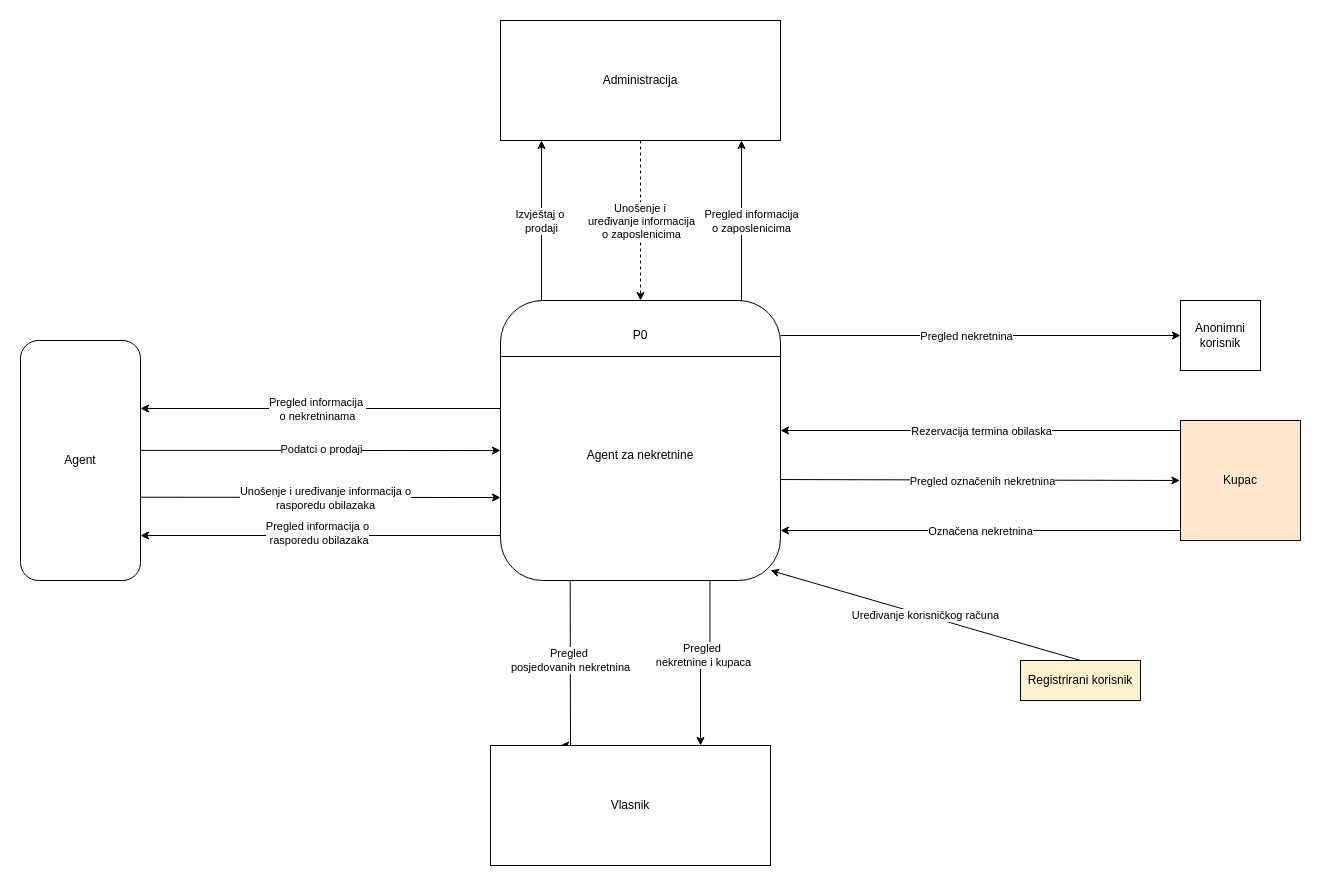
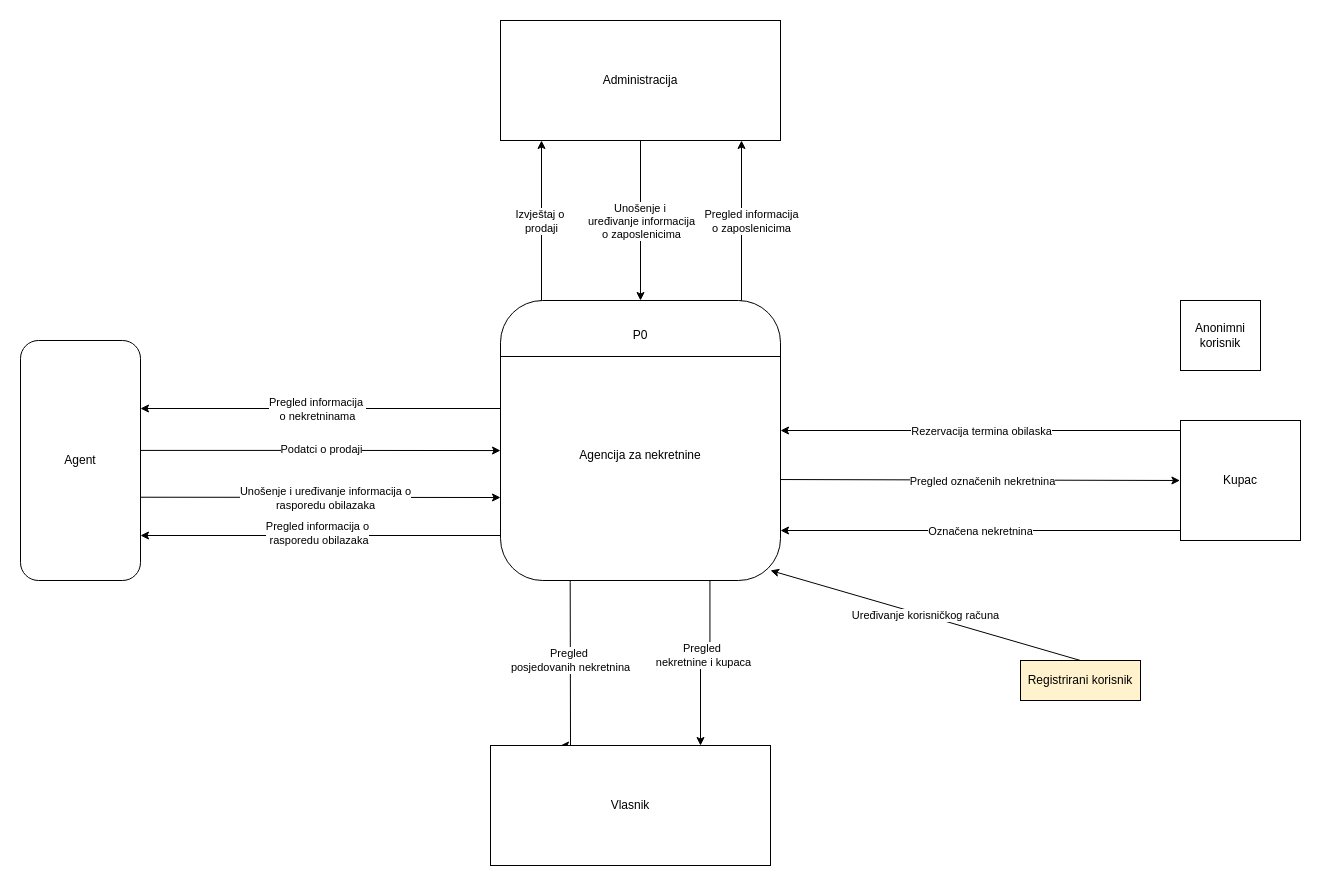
- <mxCell id="6" style="edgeStyle=orthogonalEdgeStyle;rounded=0;orthogonalLoop=1;jettySize=auto;html=1;entryX=0.5;entryY=0;entryDx=0;entryDy=0;exitX=0.5;exitY=1;exitDx=0;exitDy=0;exitPerimeter=0;dashed=1;" edge="1" parent="1" source="29" target="5"><mxGeometry relative="1" as="geometry"><mxPoint x="639.75" y="160" as="sourcePoint" /><mxPoint x="639.5" y="270" as="targetPoint" /><Array as="points" /></mxGeometry></mxCell>
+ <mxCell id="6" style="edgeStyle=orthogonalEdgeStyle;rounded=0;orthogonalLoop=1;jettySize=auto;html=1;entryX=0.5;entryY=0;entryDx=0;entryDy=0;exitX=0.5;exitY=1;exitDx=0;exitDy=0;exitPerimeter=0;" edge="1" parent="1" source="29" target="5"><mxGeometry relative="1" as="geometry"><mxPoint x="639.75" y="160" as="sourcePoint" /><mxPoint x="639.5" y="270" as="targetPoint" /><Array as="points" /></mxGeometry></mxCell>
- <mxCell id="18" style="edgeStyle=elbowEdgeStyle;rounded=0;orthogonalLoop=1;jettySize=auto;html=1;entryX=0;entryY=0.5;entryDx=0;entryDy=0;elbow=vertical;exitX=1;exitY=0.5;exitDx=0;exitDy=0;" edge="1" parent="1" source="5" target="28"><mxGeometry relative="1" as="geometry"><mxPoint x="1145" y="340" as="targetPoint" /><mxPoint x="785" y="340" as="sourcePoint" /></mxGeometry></mxCell>
- <mxCell id="19" value="Pregled nekretnina" style="edgeLabel;html=1;align=center;verticalAlign=middle;resizable=0;points=[];" vertex="1" connectable="0" parent="18"><mxGeometry x="-0.219" y="-3" relative="1" as="geometry"><mxPoint x="29" y="-3" as="offset" /></mxGeometry></mxCell>
- <mxCell id="4" value="Agent za nekretnine" style="text;html=1;align=center;verticalAlign=middle;whiteSpace=wrap;rounded=0;movable=1;resizable=1;rotatable=1;deletable=1;editable=1;locked=0;connectable=1;" vertex="1" parent="2"><mxGeometry y="70" width="280" height="170" as="geometry" /></mxCell>
+ <mxCell id="4" value="Agencija za nekretnine" style="text;html=1;align=center;verticalAlign=middle;whiteSpace=wrap;rounded=0;movable=1;resizable=1;rotatable=1;deletable=1;editable=1;locked=0;connectable=1;" vertex="1" parent="2"><mxGeometry y="70" width="280" height="170" as="geometry" /></mxCell>
- <mxCell id="27" value="Kupac" style="html=1;dashed=0;whiteSpace=wrap;fillColor=#ffe6cc;" vertex="1" parent="1"><mxGeometry x="1180" y="420" width="120" height="120" as="geometry" /></mxCell>
+ <mxCell id="27" value="Kupac" style="html=1;dashed=0;whiteSpace=wrap;" vertex="1" parent="1"><mxGeometry x="1180" y="420" width="120" height="120" as="geometry" /></mxCell>
